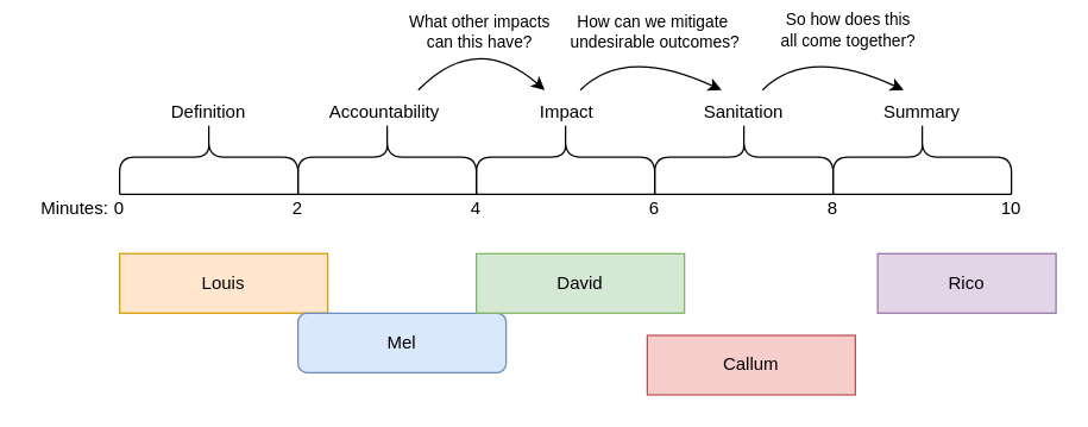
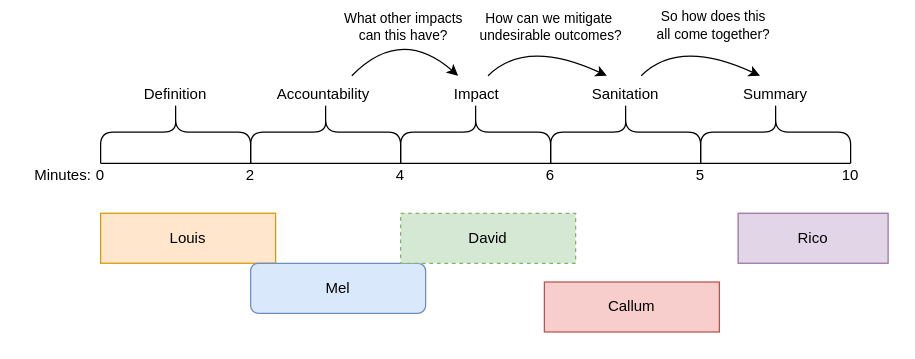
- <mxCell id="9" value="8" style="text;html=1;strokeColor=none;fillColor=none;align=center;verticalAlign=middle;whiteSpace=wrap;rounded=0;" parent="1" vertex="1"><mxGeometry x="530" y="125" width="60" height="30" as="geometry" /></mxCell>
+ <mxCell id="9" value="5" style="text;html=1;strokeColor=none;fillColor=none;align=center;verticalAlign=middle;whiteSpace=wrap;rounded=0;" parent="1" vertex="1"><mxGeometry x="530" y="125" width="60" height="30" as="geometry" /></mxCell>
- <mxCell id="13" value="David" style="rounded=0;whiteSpace=wrap;html=1;fillColor=#d5e8d4;strokeColor=#82b366;" parent="1" vertex="1"><mxGeometry x="320" y="170" width="140" height="40" as="geometry" /></mxCell>
+ <mxCell id="13" value="David" style="rounded=0;whiteSpace=wrap;html=1;fillColor=#d5e8d4;strokeColor=#82b366;dashed=1;" parent="1" vertex="1"><mxGeometry x="320" y="170" width="140" height="40" as="geometry" /></mxCell>
